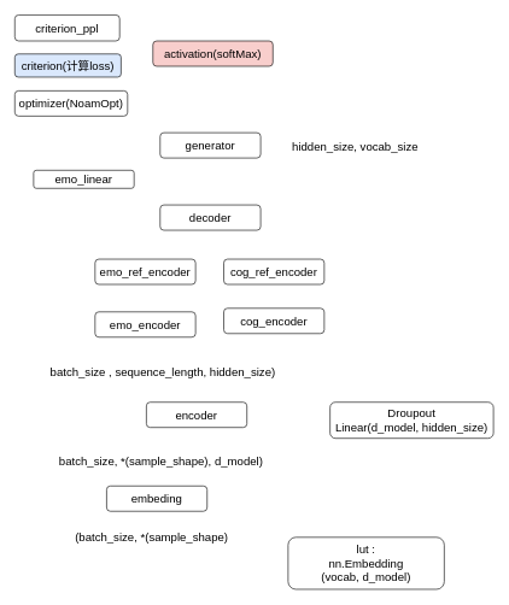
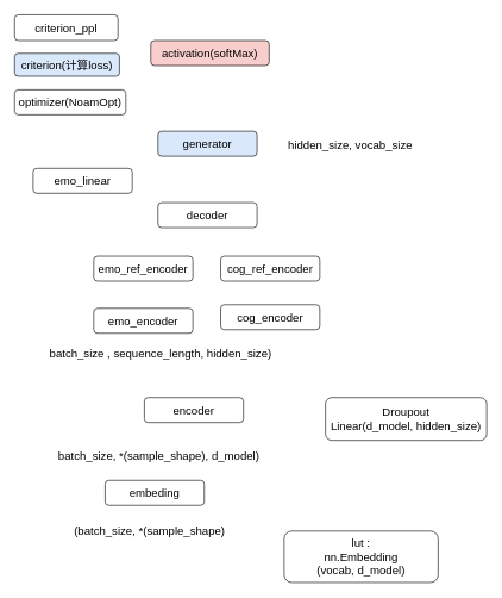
- <mxCell id="10" value="generator" style="rounded=1;whiteSpace=wrap;html=1;fontSize=16;" vertex="1" parent="1"><mxGeometry x="221" y="183" width="139" height="35" as="geometry" /></mxCell>
+ <mxCell id="10" value="generator" style="rounded=1;whiteSpace=wrap;html=1;fontSize=16;fillColor=#dae8fc;" vertex="1" parent="1"><mxGeometry x="221" y="183" width="139" height="35" as="geometry" /></mxCell>
- <mxCell id="9" value="emo_linear" style="rounded=1;whiteSpace=wrap;html=1;fontSize=16;" vertex="1" parent="1"><mxGeometry x="46" y="235" width="139" height="25" as="geometry" /></mxCell>
+ <mxCell id="9" value="emo_linear" style="rounded=1;whiteSpace=wrap;html=1;fontSize=16;" vertex="1" parent="1"><mxGeometry x="46" y="235" width="139" height="35" as="geometry" /></mxCell>
- <mxCell id="18" value="batch_size , sequence_length, hidden_size)" style="text;html=1;strokeColor=none;fillColor=none;align=center;verticalAlign=middle;whiteSpace=wrap;rounded=0;fontSize=16;" vertex="1" parent="1"><mxGeometry x="52" y="499" width="346" height="30" as="geometry" /></mxCell>
+ <mxCell id="18" value="batch_size , sequence_length, hidden_size)" style="text;html=1;strokeColor=none;fillColor=none;align=center;verticalAlign=middle;whiteSpace=wrap;rounded=0;fontSize=16;" vertex="1" parent="1"><mxGeometry x="52" y="479" width="346" height="30" as="geometry" /></mxCell>
- <mxCell id="19" value="Droupout&lt;br&gt;Linear(d_model, hidden_size)" style="rounded=1;whiteSpace=wrap;html=1;fontSize=16;" vertex="1" parent="1"><mxGeometry x="456" y="556" width="226" height="50" as="geometry" /></mxCell>
+ <mxCell id="19" value="Droupout&lt;br&gt;Linear(d_model, hidden_size)" style="rounded=1;whiteSpace=wrap;html=1;fontSize=16;" vertex="1" parent="1"><mxGeometry x="456" y="556" width="226" height="60" as="geometry" /></mxCell>
